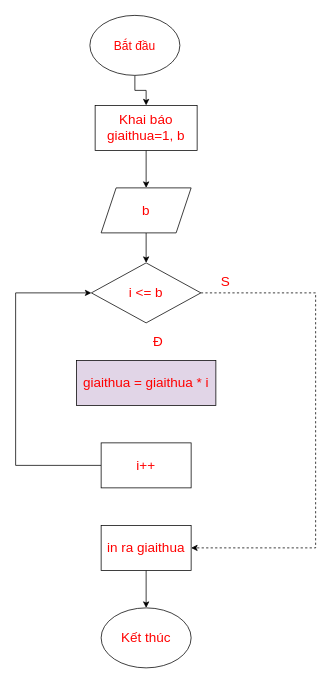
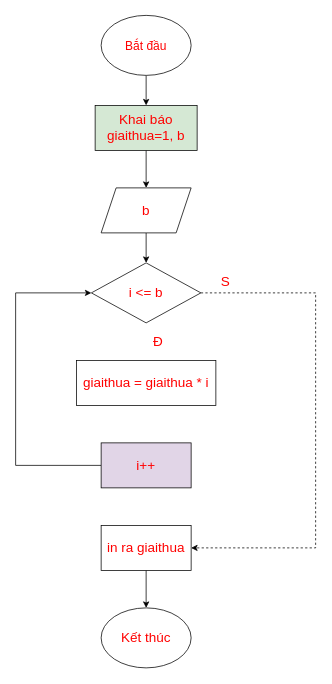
- <mxCell id="3" value="&lt;font color=&quot;#ff0000&quot; size=&quot;3&quot;&gt;Bắt đầu&lt;/font&gt;" style="ellipse;whiteSpace=wrap;html=1;" vertex="1" parent="1"><mxGeometry x="119" y="20" width="120" height="80" as="geometry" /></mxCell>
+ <mxCell id="3" value="&lt;font color=&quot;#ff0000&quot; size=&quot;3&quot;&gt;Bắt đầu&lt;/font&gt;" style="ellipse;whiteSpace=wrap;html=1;" vertex="1" parent="1"><mxGeometry x="134" y="20" width="120" height="80" as="geometry" /></mxCell>
- <mxCell id="5" value="Khai báo giaithua=1, b" style="rounded=0;whiteSpace=wrap;html=1;fontSize=18;fontColor=#FF0000;" vertex="1" parent="1"><mxGeometry x="126" y="140" width="136" height="60" as="geometry" /></mxCell>
+ <mxCell id="5" value="Khai báo giaithua=1, b" style="rounded=0;whiteSpace=wrap;html=1;fontSize=18;fontColor=#FF0000;fillColor=#d5e8d4;" vertex="1" parent="1"><mxGeometry x="126" y="140" width="136" height="60" as="geometry" /></mxCell>
- <mxCell id="11" value="giaithua = giaithua * i" style="rounded=0;whiteSpace=wrap;html=1;fontSize=18;fontColor=#FF0000;fillColor=#e1d5e7;" vertex="1" parent="1"><mxGeometry x="101" y="480" width="186" height="60" as="geometry" /></mxCell>
+ <mxCell id="11" value="giaithua = giaithua * i" style="rounded=0;whiteSpace=wrap;html=1;fontSize=18;fontColor=#FF0000;" vertex="1" parent="1"><mxGeometry x="101" y="480" width="186" height="60" as="geometry" /></mxCell>
- <mxCell id="13" value="i++" style="rounded=0;whiteSpace=wrap;html=1;fontSize=18;fontColor=#FF0000;" vertex="1" parent="1"><mxGeometry x="134" y="590" width="120" height="60" as="geometry" /></mxCell>
+ <mxCell id="13" value="i++" style="rounded=0;whiteSpace=wrap;html=1;fontSize=18;fontColor=#FF0000;fillColor=#e1d5e7;" vertex="1" parent="1"><mxGeometry x="134" y="590" width="120" height="60" as="geometry" /></mxCell>
